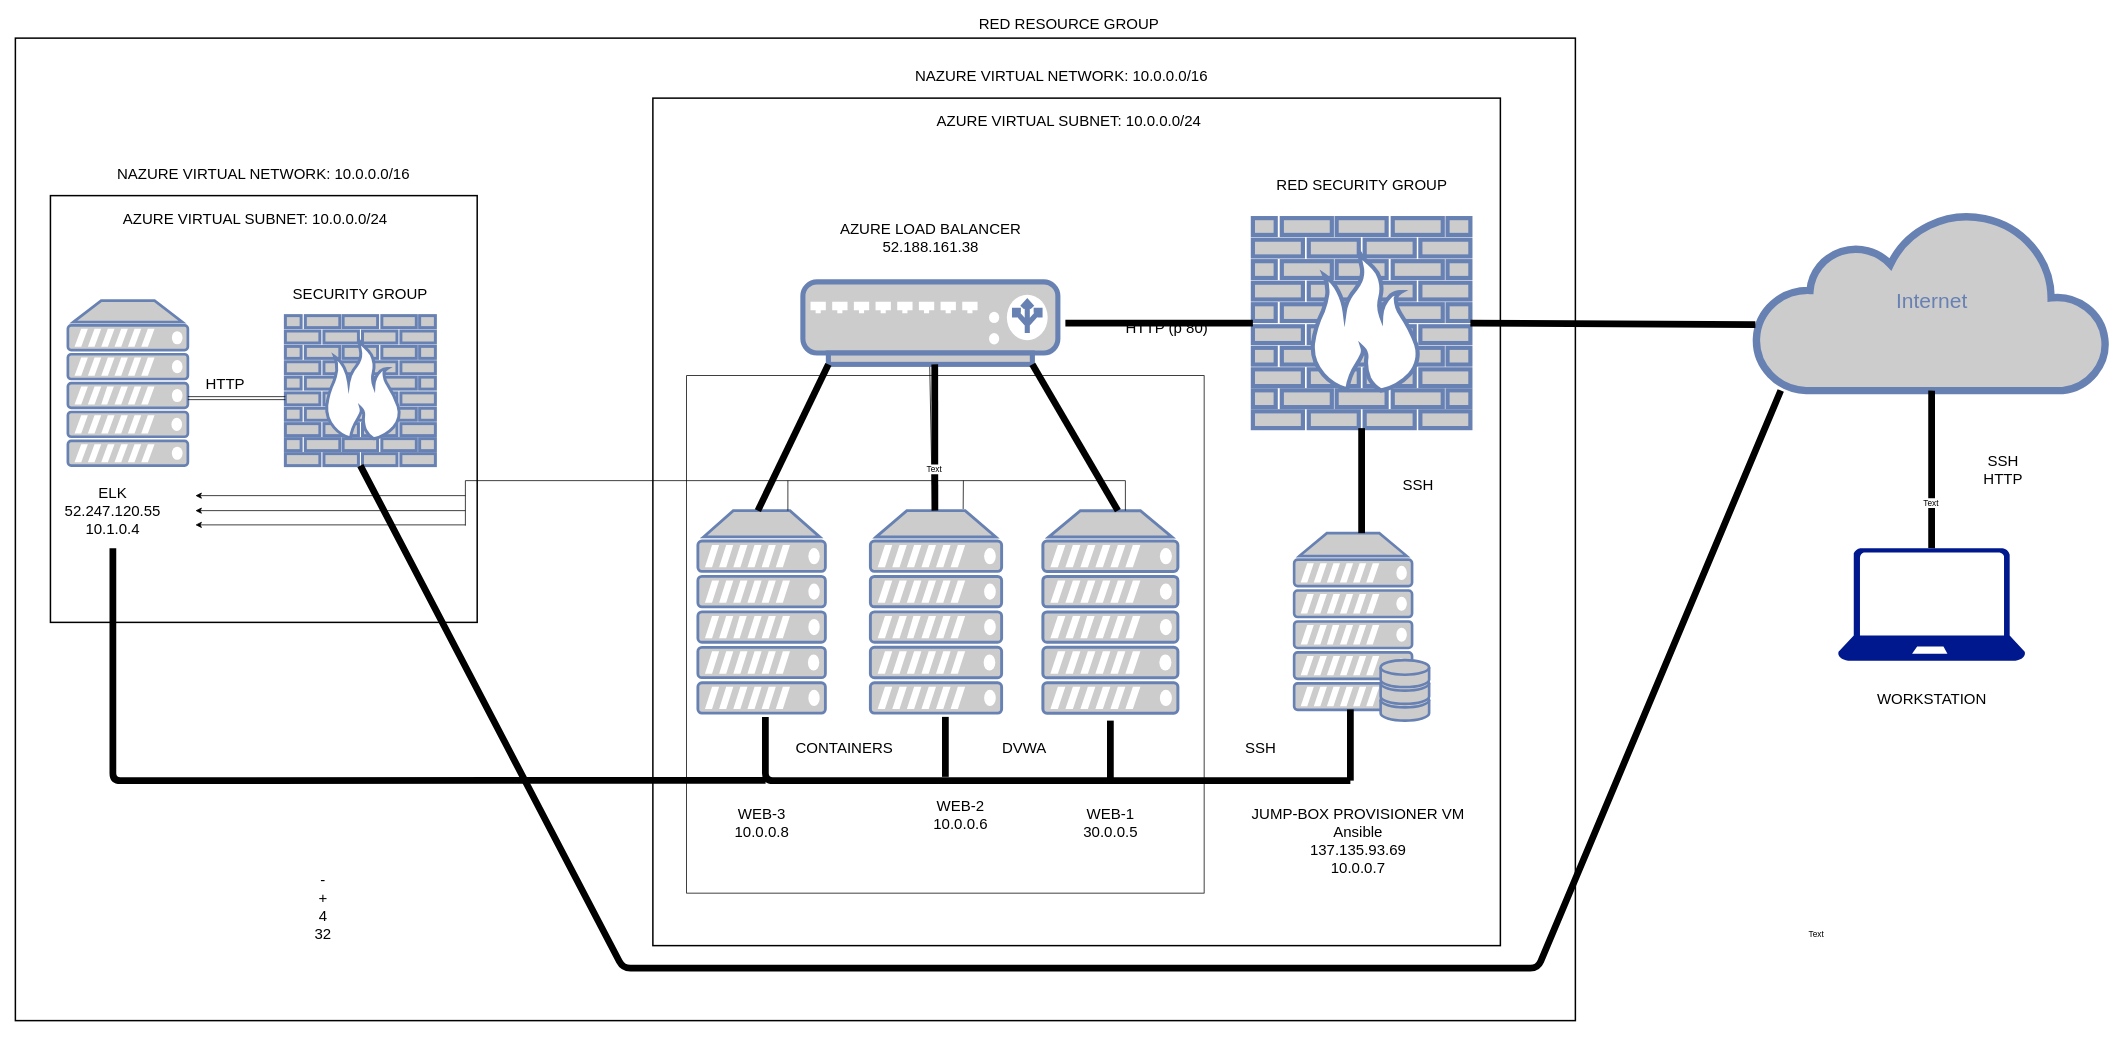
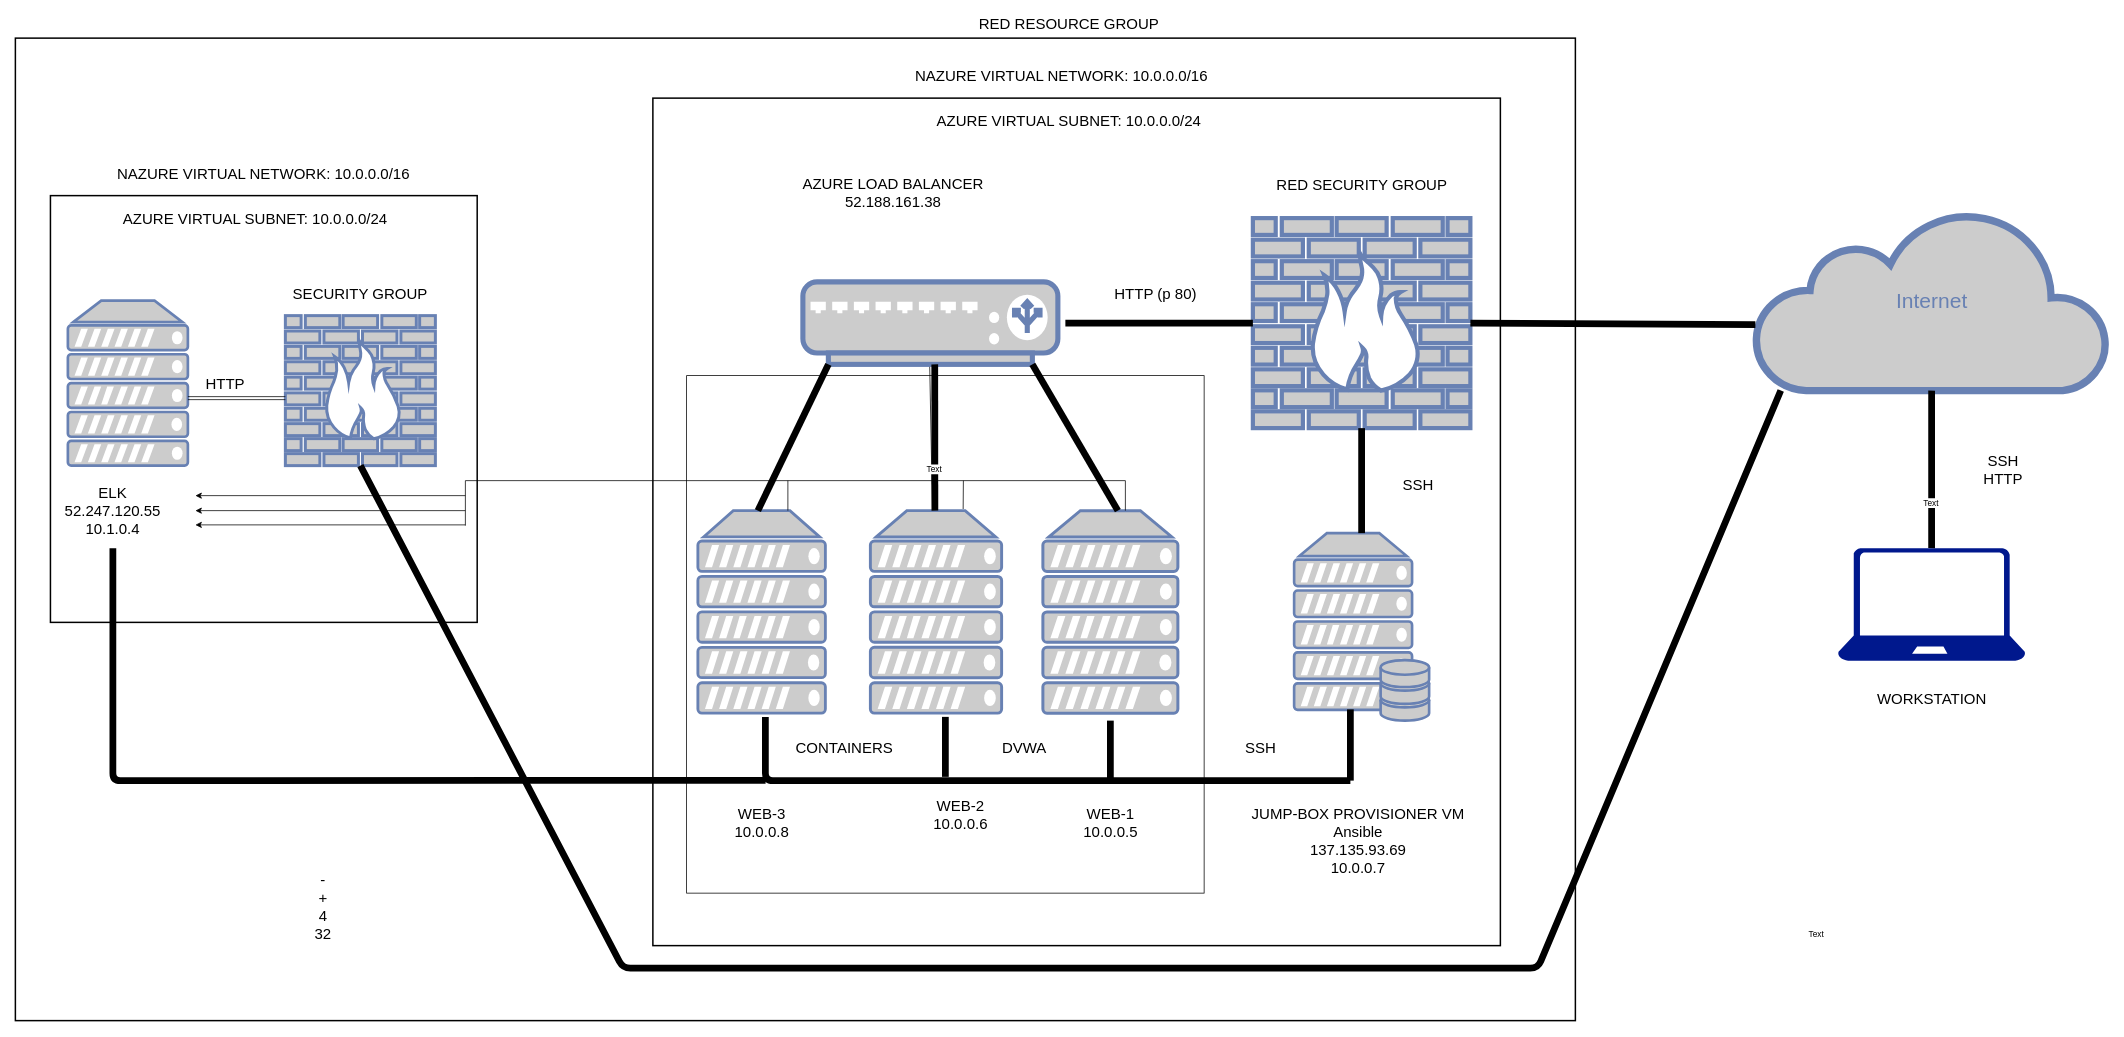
- <mxCell id="32" value="AZURE LOAD BALANCER&lt;br&gt;52.188.161.38" style="text;html=1;align=center;verticalAlign=middle;resizable=0;points=[];autosize=1;strokeColor=none;fontSize=20;" parent="1" vertex="1"><mxGeometry x="1110" y="290" width="260" height="50" as="geometry" /></mxCell>
+ <mxCell id="32" value="AZURE LOAD BALANCER&lt;br&gt;52.188.161.38" style="text;html=1;align=center;verticalAlign=middle;resizable=0;points=[];autosize=1;strokeColor=none;fontSize=20;" parent="1" vertex="1"><mxGeometry x="1060" y="230" width="260" height="50" as="geometry" /></mxCell>
- <mxCell id="33" value="HTTP (p 80)" style="text;html=1;align=center;verticalAlign=middle;resizable=0;points=[];autosize=1;strokeColor=none;fontSize=20;" parent="1" vertex="1"><mxGeometry x="1490" y="420" width="130" height="30" as="geometry" /></mxCell>
+ <mxCell id="33" value="HTTP (p 80)" style="text;html=1;align=center;verticalAlign=middle;resizable=0;points=[];autosize=1;strokeColor=none;fontSize=20;" parent="1" vertex="1"><mxGeometry x="1475" y="375" width="130" height="30" as="geometry" /></mxCell>
- <mxCell id="34" value="WEB-1&lt;br&gt;30.0.0.5" style="text;html=1;align=center;verticalAlign=middle;resizable=0;points=[];autosize=1;strokeColor=none;fontSize=20;" parent="1" vertex="1"><mxGeometry x="1435" y="1070" width="90" height="50" as="geometry" /></mxCell>
+ <mxCell id="34" value="WEB-1&lt;br&gt;10.0.0.5" style="text;html=1;align=center;verticalAlign=middle;resizable=0;points=[];autosize=1;strokeColor=none;fontSize=20;" parent="1" vertex="1"><mxGeometry x="1435" y="1070" width="90" height="50" as="geometry" /></mxCell>
